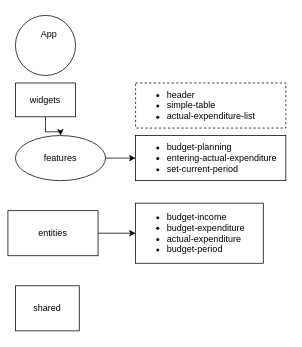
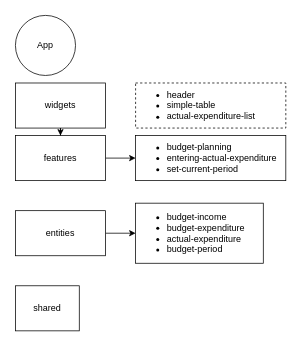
- <mxCell id="4" value="App" style="text;html=1;align=center;verticalAlign=middle;whiteSpace=wrap;rounded=0;" vertex="1" parent="2"><mxGeometry x="15" y="10" width="60" height="30" as="geometry" /></mxCell>
+ <mxCell id="4" value="App" style="text;html=1;align=center;verticalAlign=middle;whiteSpace=wrap;rounded=0;" vertex="1" parent="2"><mxGeometry x="10" y="25" width="60" height="30" as="geometry" /></mxCell>
- <mxCell id="6" value="widgets" style="rounded=0;whiteSpace=wrap;html=1;" vertex="1" parent="1"><mxGeometry x="20" y="110" width="80" height="45" as="geometry" /></mxCell>
+ <mxCell id="6" value="widgets" style="rounded=0;whiteSpace=wrap;html=1;" vertex="1" parent="1"><mxGeometry x="20" y="110" width="120" height="60" as="geometry" /></mxCell>
- <mxCell id="8" value="features" style="ellipse;whiteSpace=wrap;html=1;" vertex="1" parent="1"><mxGeometry x="20" y="180" width="120" height="60" as="geometry" /></mxCell>
+ <mxCell id="8" value="features" style="rounded=0;whiteSpace=wrap;html=1;" vertex="1" parent="1"><mxGeometry x="20" y="180" width="120" height="60" as="geometry" /></mxCell>
- <mxCell id="10" value="entities" style="rounded=0;whiteSpace=wrap;html=1;" vertex="1" parent="1"><mxGeometry x="10" y="280" width="120" height="60" as="geometry" /></mxCell>
+ <mxCell id="10" value="entities" style="rounded=0;whiteSpace=wrap;html=1;" vertex="1" parent="1"><mxGeometry x="20" y="280" width="120" height="60" as="geometry" /></mxCell>
